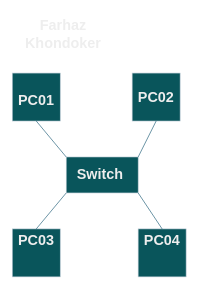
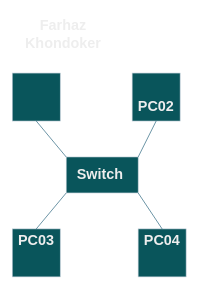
- <mxCell id="13" value="&lt;h1&gt;PC02&lt;/h1&gt;" style="text;strokeColor=none;align=center;fillColor=none;html=1;verticalAlign=middle;whiteSpace=wrap;rounded=0;fontColor=#EEEEEE;" vertex="1" parent="1"><mxGeometry x="230" y="146" width="60" height="30" as="geometry" /></mxCell>
+ <mxCell id="13" value="&lt;h1&gt;PC02&lt;/h1&gt;" style="text;strokeColor=none;align=center;fillColor=none;html=1;verticalAlign=middle;whiteSpace=wrap;rounded=0;fontColor=#EEEEEE;" vertex="1" parent="1"><mxGeometry x="230" y="161" width="60" height="30" as="geometry" /></mxCell>
- <mxCell id="12" value="&lt;h1&gt;PC01&lt;/h1&gt;" style="text;strokeColor=none;align=center;fillColor=none;html=1;verticalAlign=middle;whiteSpace=wrap;rounded=0;fontColor=#EEEEEE;" vertex="1" parent="1"><mxGeometry x="30" y="151" width="60" height="30" as="geometry" /></mxCell>
